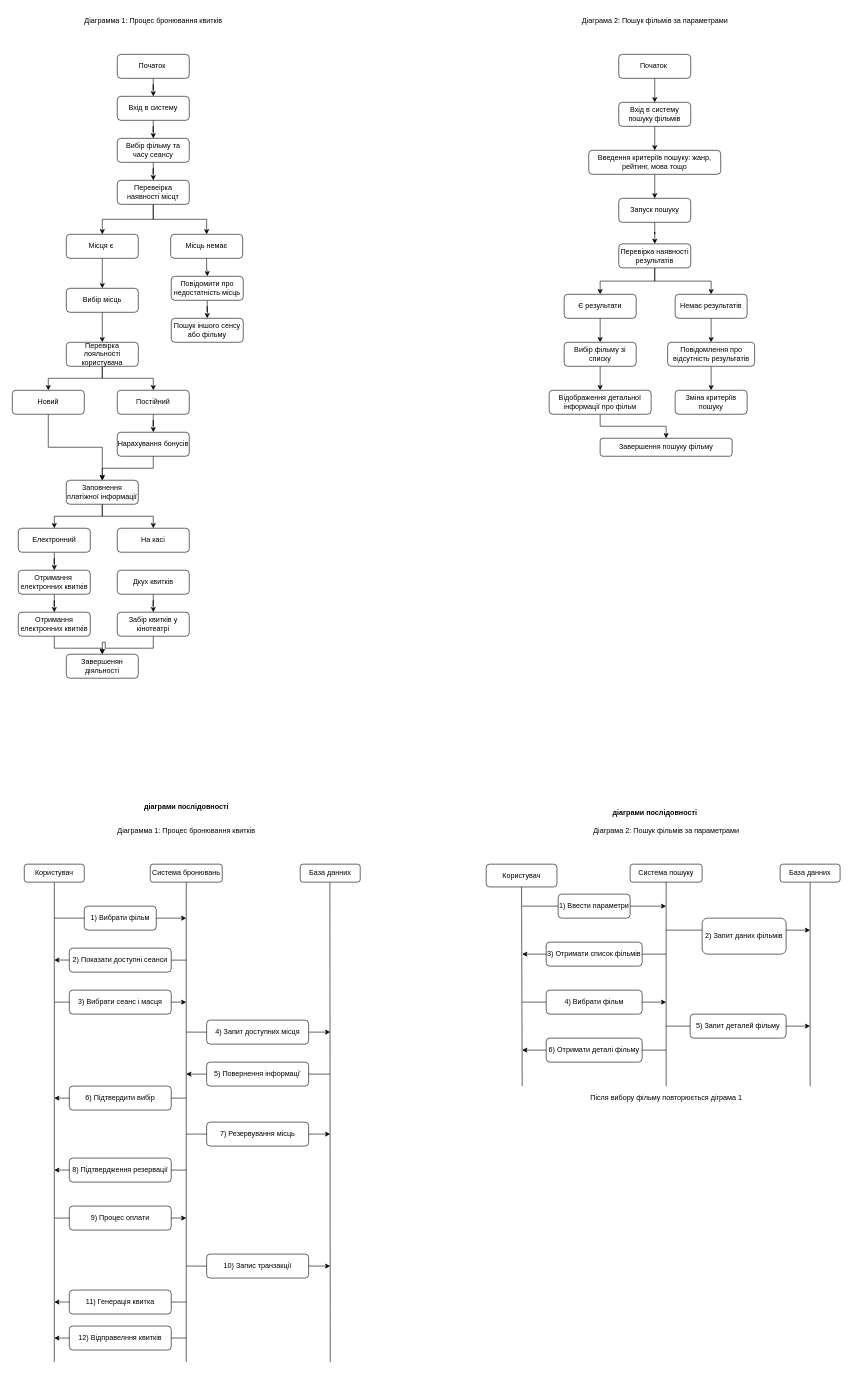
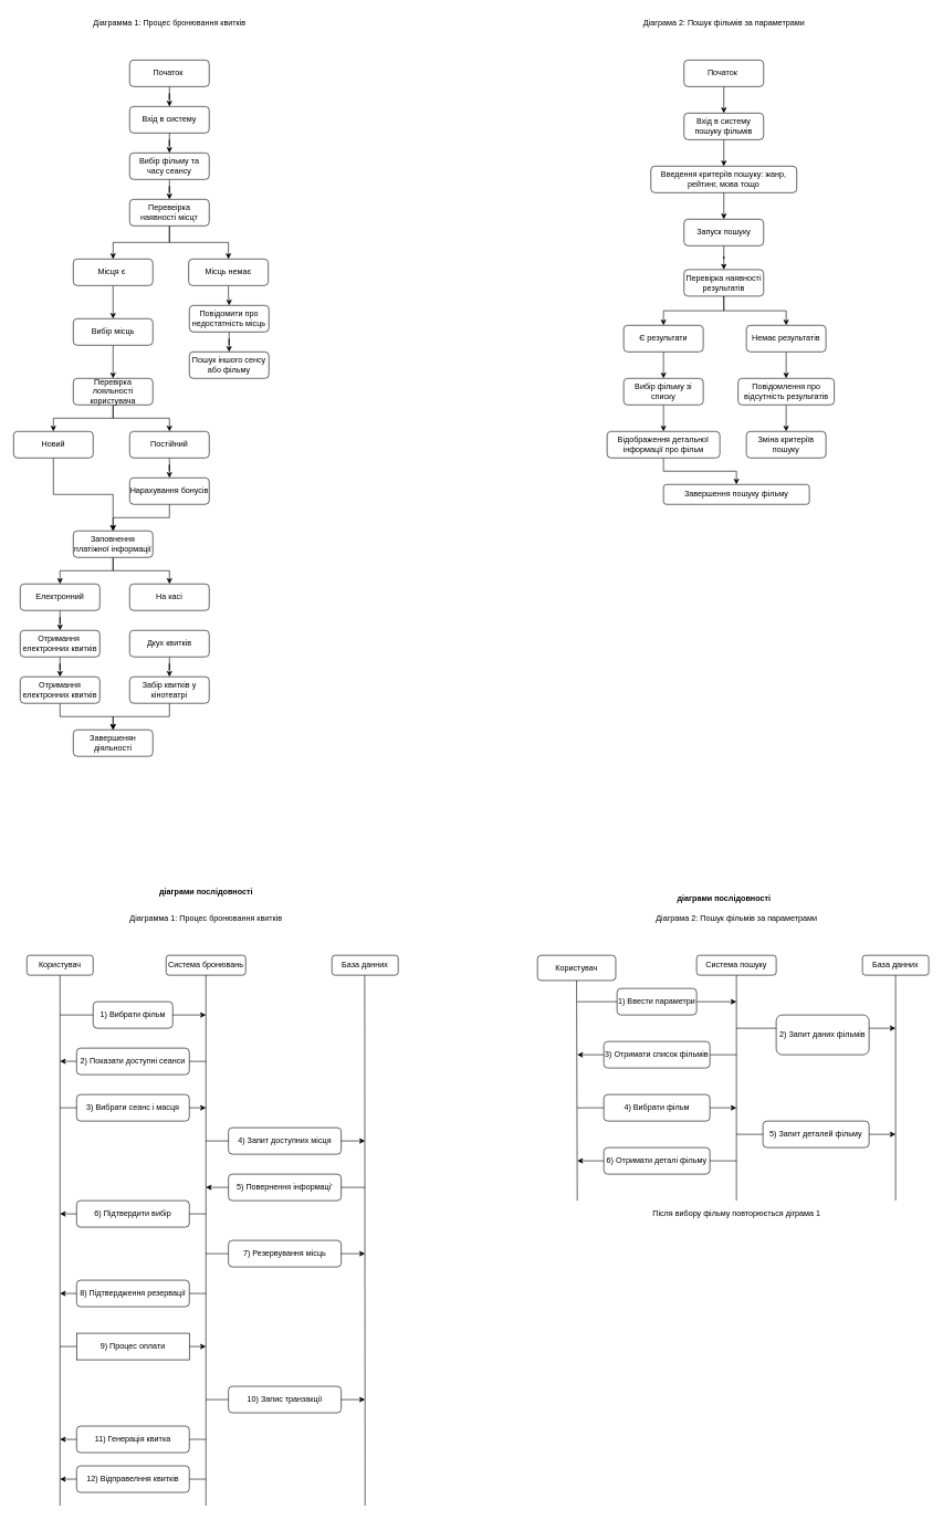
- <mxCell id="98" value="Завершенян діяльності" style="rounded=1;whiteSpace=wrap;html=1;" vertex="1" parent="1"><mxGeometry x="110" y="1090" width="120" height="40" as="geometry" /></mxCell>
+ <mxCell id="98" value="Завершенян діяльності" style="rounded=1;whiteSpace=wrap;html=1;" vertex="1" parent="1"><mxGeometry x="110" y="1100" width="120" height="40" as="geometry" /></mxCell>
- <mxCell id="34" value="9) Процес оплати" style="rounded=1;whiteSpace=wrap;html=1;" parent="1" vertex="1"><mxGeometry x="115" y="2010" width="170" height="40" as="geometry" /></mxCell>
+ <mxCell id="34" value="9) Процес оплати" style="whiteSpace=wrap;html=1;rounded=0;" parent="1" vertex="1"><mxGeometry x="115" y="2010" width="170" height="40" as="geometry" /></mxCell>
